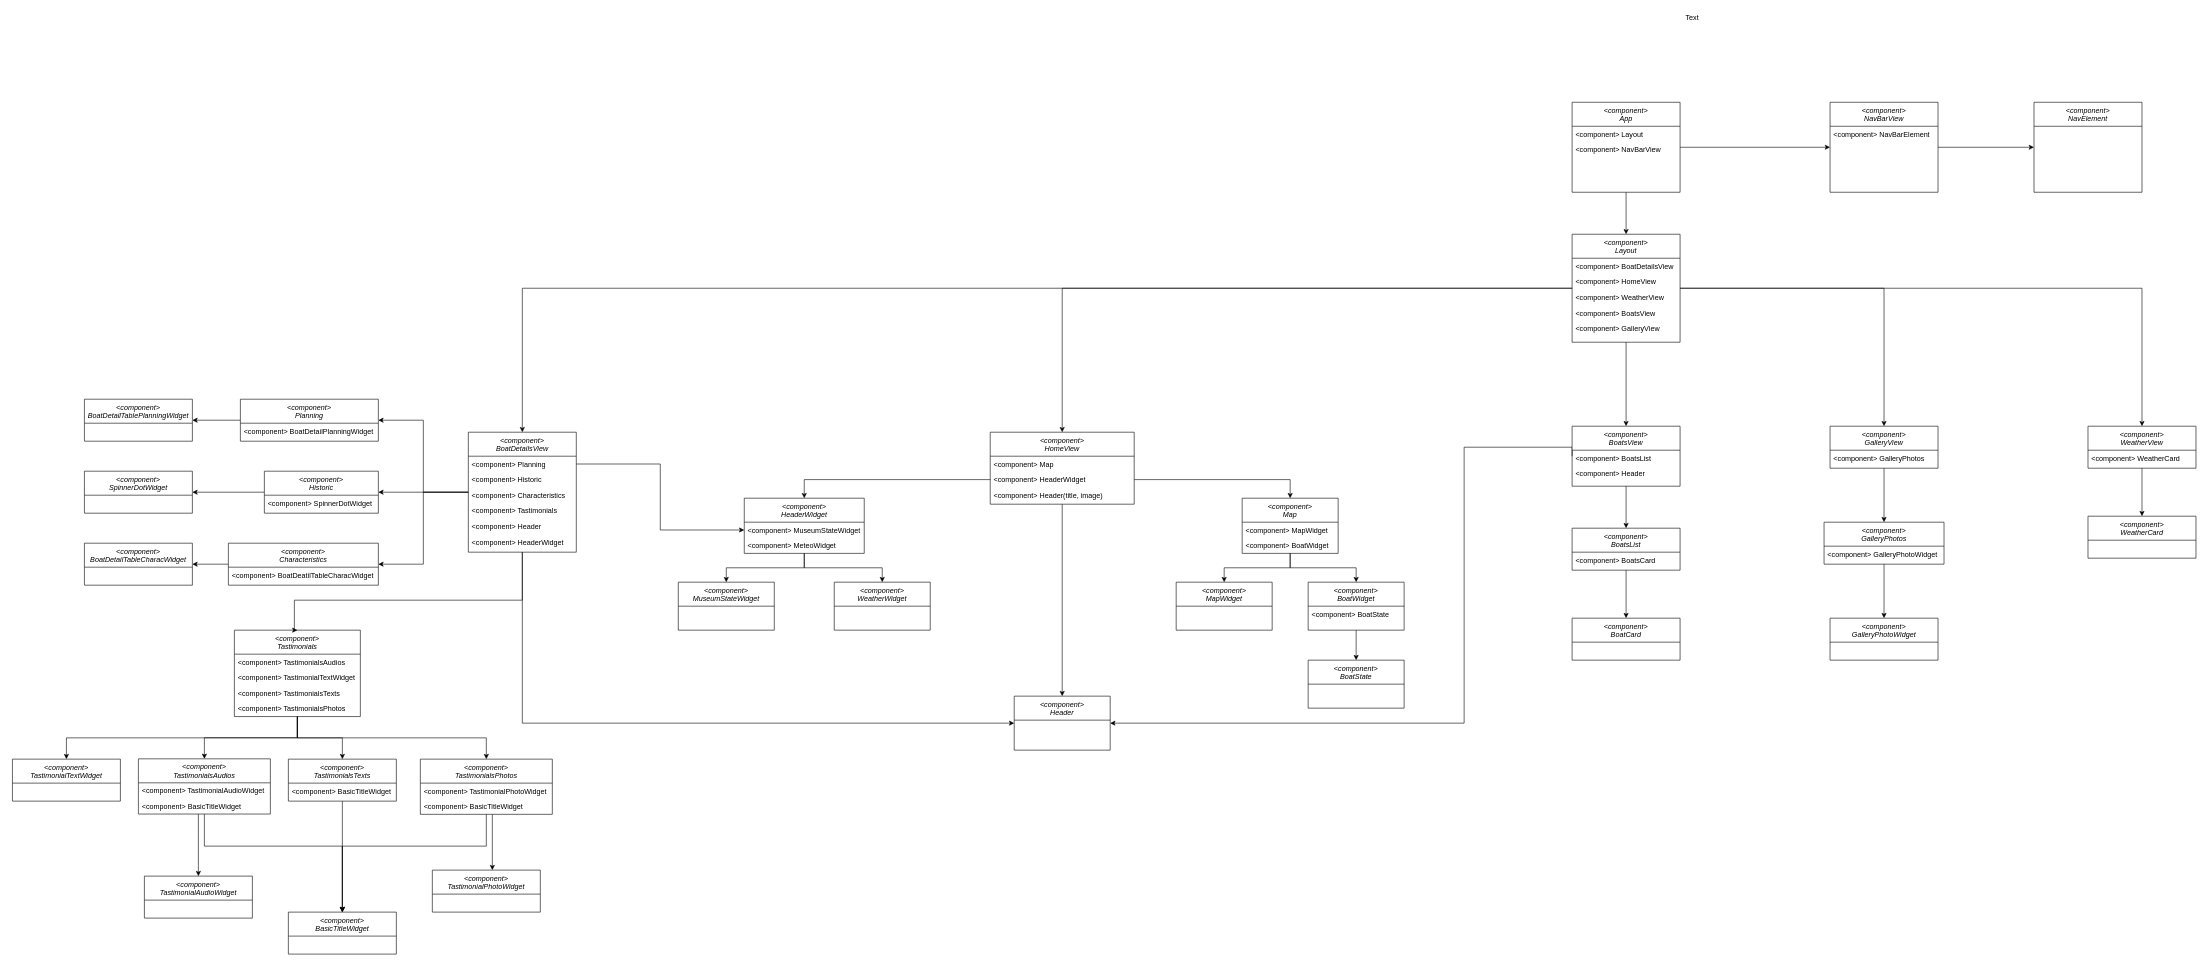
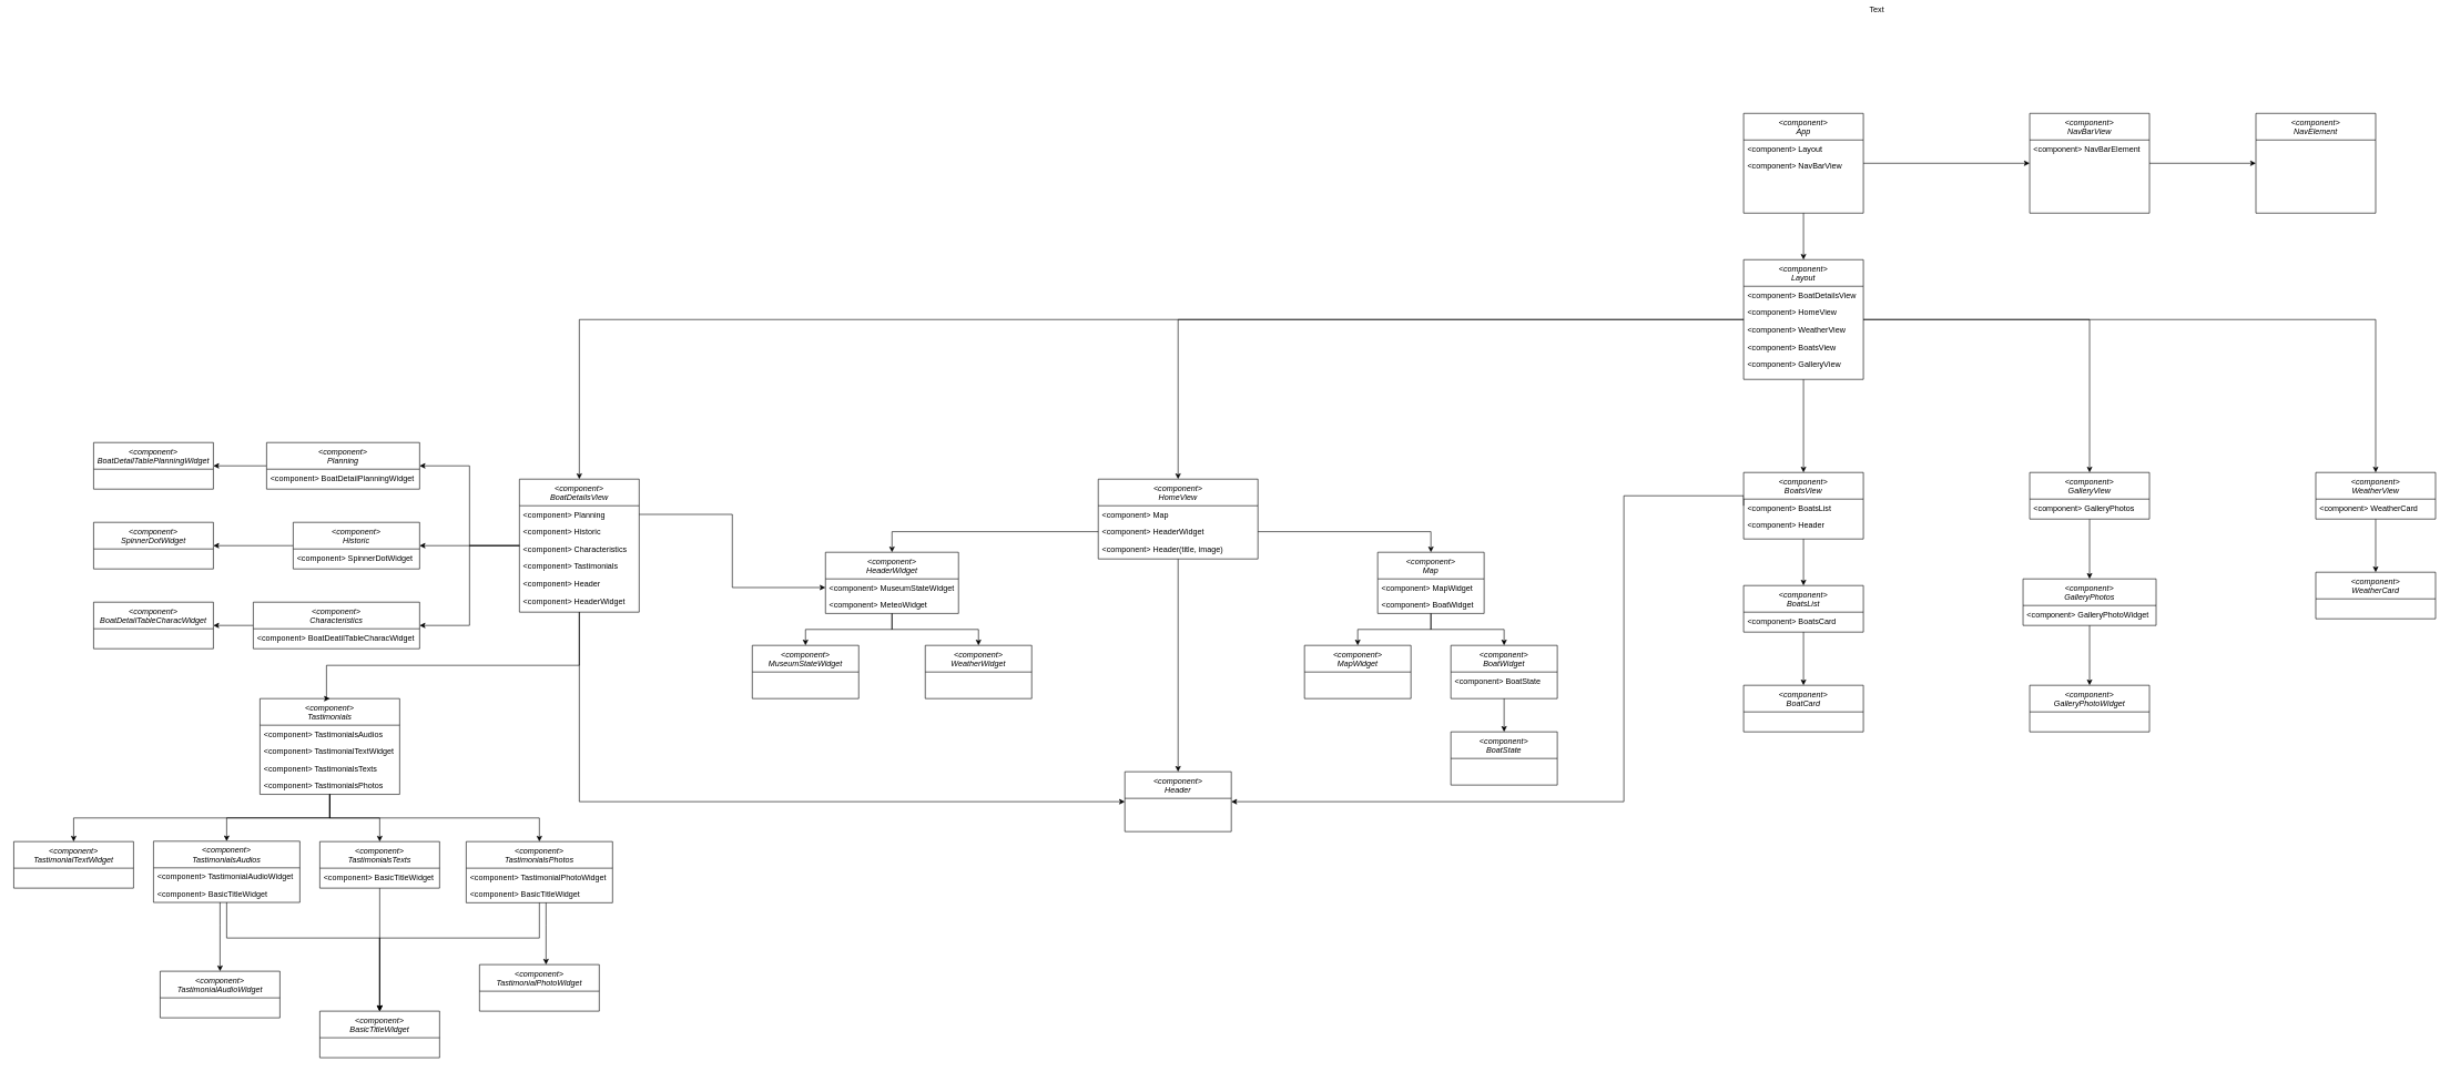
- <mxCell id="118" value="Text" style="text;html=1;align=center;verticalAlign=middle;resizable=0;points=[];autosize=1;strokeColor=none;fillColor=none;" parent="1" vertex="1"><mxGeometry x="2800" y="20" width="40" height="20" as="geometry" /></mxCell>
+ <mxCell id="118" value="Text" style="text;html=1;align=center;verticalAlign=middle;resizable=0;points=[];autosize=1;strokeColor=none;fillColor=none;" parent="1" vertex="1"><mxGeometry x="2800" y="5" width="40" height="20" as="geometry" /></mxCell>
